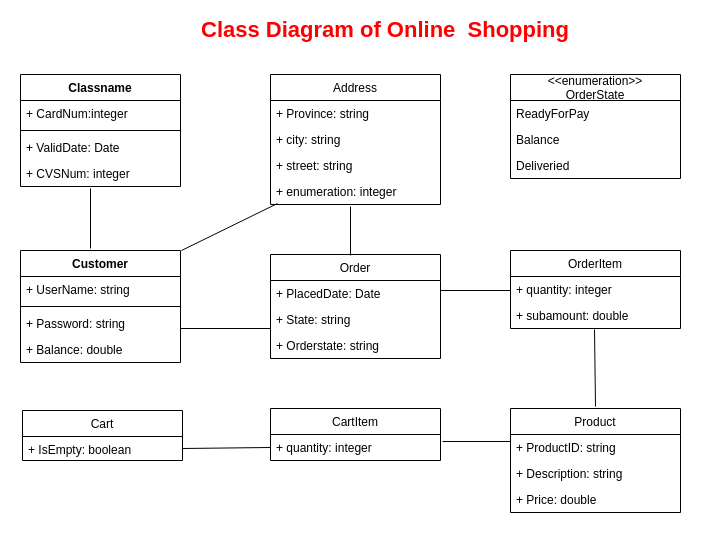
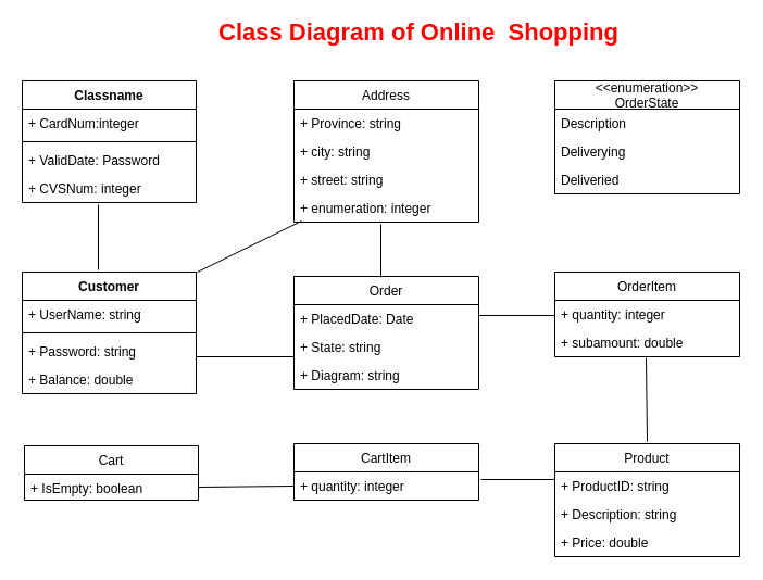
- <mxCell id="26" value="ReadyForPay" style="text;strokeColor=none;fillColor=none;align=left;verticalAlign=top;spacingLeft=4;spacingRight=4;overflow=hidden;rotatable=0;points=[[0,0.5],[1,0.5]];portConstraint=eastwest;" vertex="1" parent="25"><mxGeometry y="26" width="170" height="26" as="geometry" /></mxCell>
+ <mxCell id="26" value="Description" style="text;strokeColor=none;fillColor=none;align=left;verticalAlign=top;spacingLeft=4;spacingRight=4;overflow=hidden;rotatable=0;points=[[0,0.5],[1,0.5]];portConstraint=eastwest;" vertex="1" parent="25"><mxGeometry y="26" width="170" height="26" as="geometry" /></mxCell>
- <mxCell id="27" value="Balance" style="text;strokeColor=none;fillColor=none;align=left;verticalAlign=top;spacingLeft=4;spacingRight=4;overflow=hidden;rotatable=0;points=[[0,0.5],[1,0.5]];portConstraint=eastwest;" vertex="1" parent="25"><mxGeometry y="52" width="170" height="26" as="geometry" /></mxCell>
+ <mxCell id="27" value="Deliverying" style="text;strokeColor=none;fillColor=none;align=left;verticalAlign=top;spacingLeft=4;spacingRight=4;overflow=hidden;rotatable=0;points=[[0,0.5],[1,0.5]];portConstraint=eastwest;" vertex="1" parent="25"><mxGeometry y="52" width="170" height="26" as="geometry" /></mxCell>
- <mxCell id="5" value="+ ValidDate: Date" style="text;strokeColor=none;fillColor=none;align=left;verticalAlign=top;spacingLeft=4;spacingRight=4;overflow=hidden;rotatable=0;points=[[0,0.5],[1,0.5]];portConstraint=eastwest;" vertex="1" parent="2"><mxGeometry y="60" width="160" height="26" as="geometry" /></mxCell>
+ <mxCell id="5" value="+ ValidDate: Password" style="text;strokeColor=none;fillColor=none;align=left;verticalAlign=top;spacingLeft=4;spacingRight=4;overflow=hidden;rotatable=0;points=[[0,0.5],[1,0.5]];portConstraint=eastwest;" vertex="1" parent="2"><mxGeometry y="60" width="160" height="26" as="geometry" /></mxCell>
- <mxCell id="22" value="+ Orderstate: string" style="text;strokeColor=none;fillColor=none;align=left;verticalAlign=top;spacingLeft=4;spacingRight=4;overflow=hidden;rotatable=0;points=[[0,0.5],[1,0.5]];portConstraint=eastwest;" vertex="1" parent="19"><mxGeometry y="78" width="170" height="26" as="geometry" /></mxCell>
+ <mxCell id="22" value="+ Diagram: string" style="text;strokeColor=none;fillColor=none;align=left;verticalAlign=top;spacingLeft=4;spacingRight=4;overflow=hidden;rotatable=0;points=[[0,0.5],[1,0.5]];portConstraint=eastwest;" vertex="1" parent="19"><mxGeometry y="78" width="170" height="26" as="geometry" /></mxCell>
